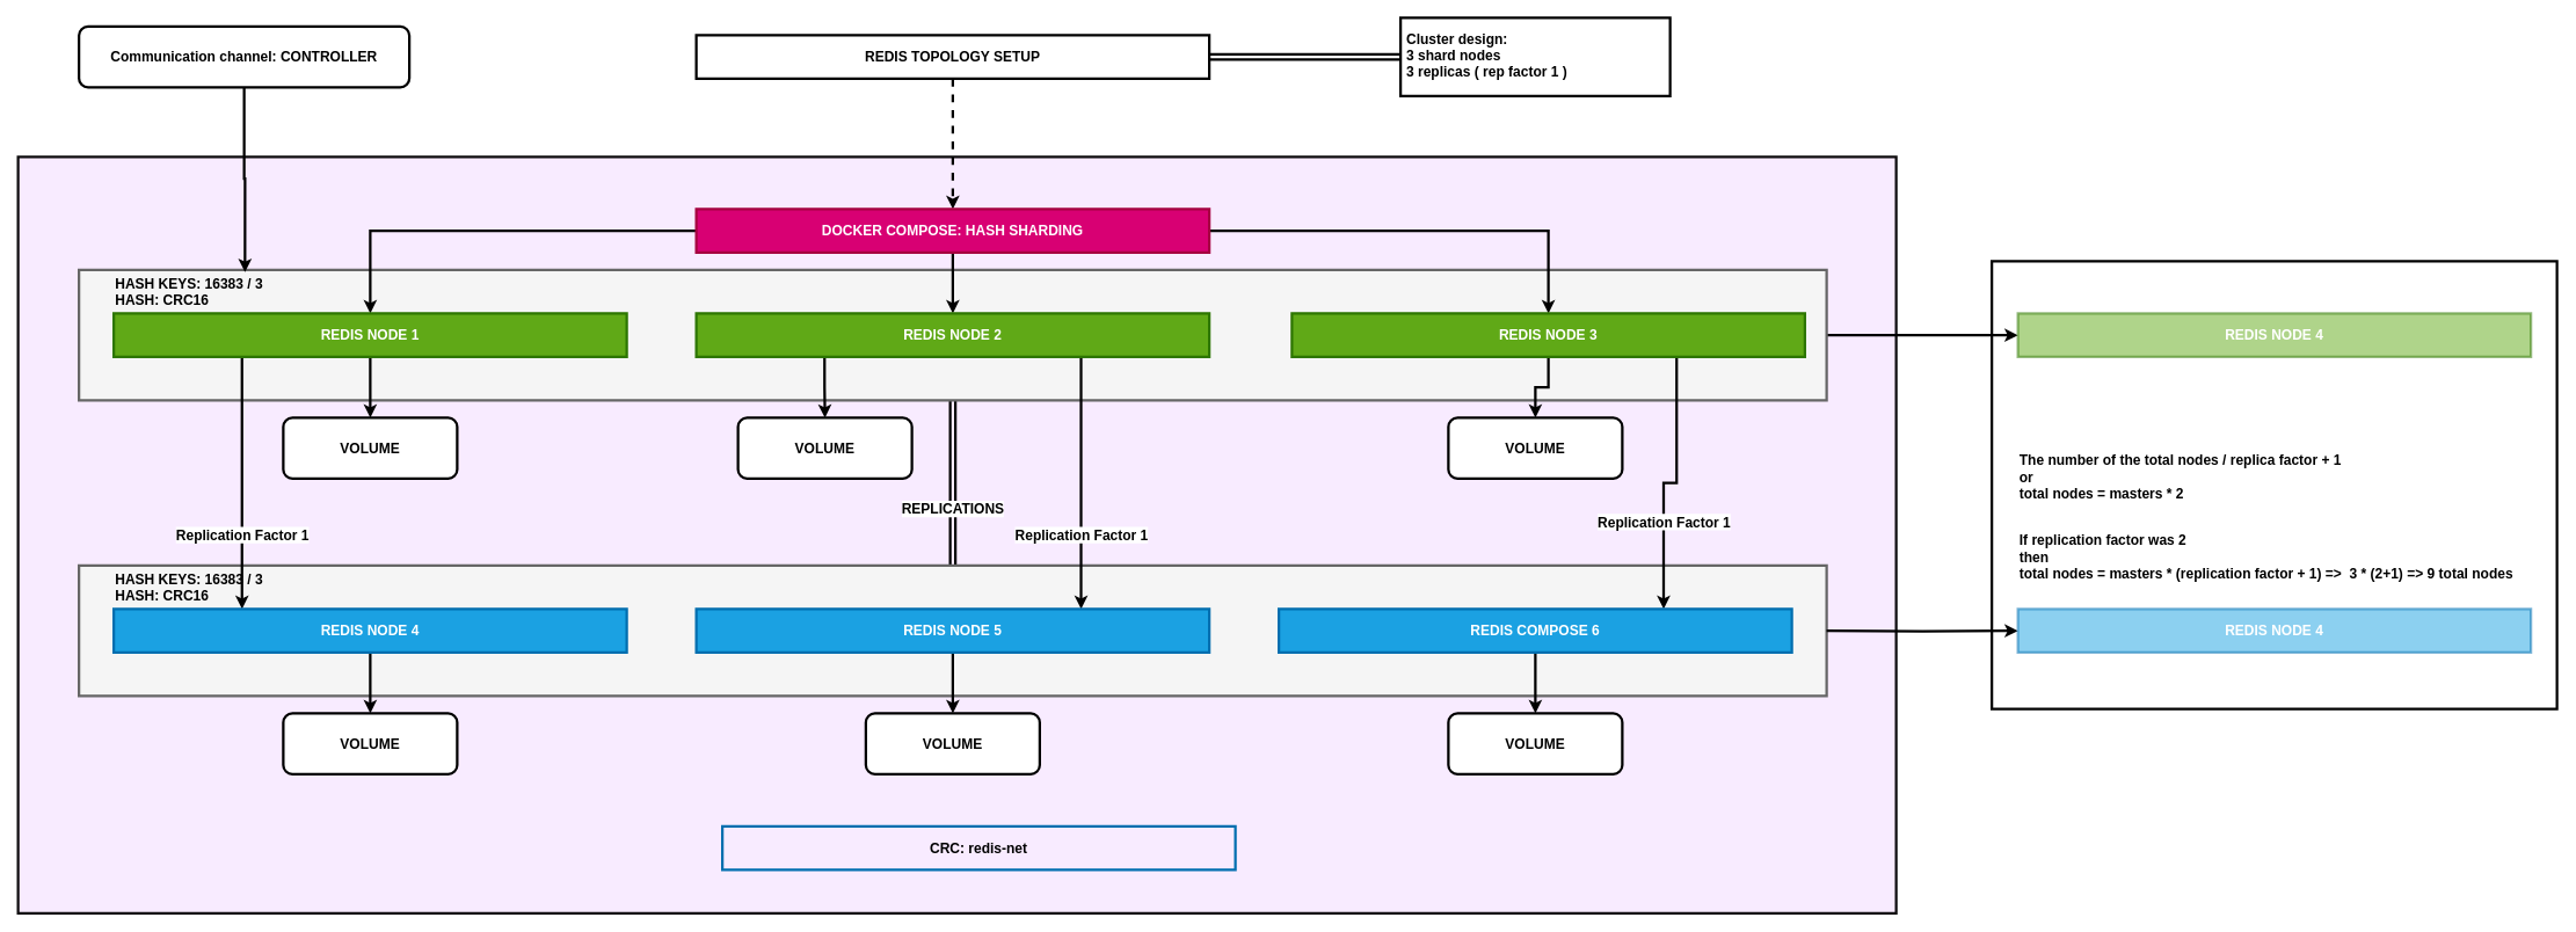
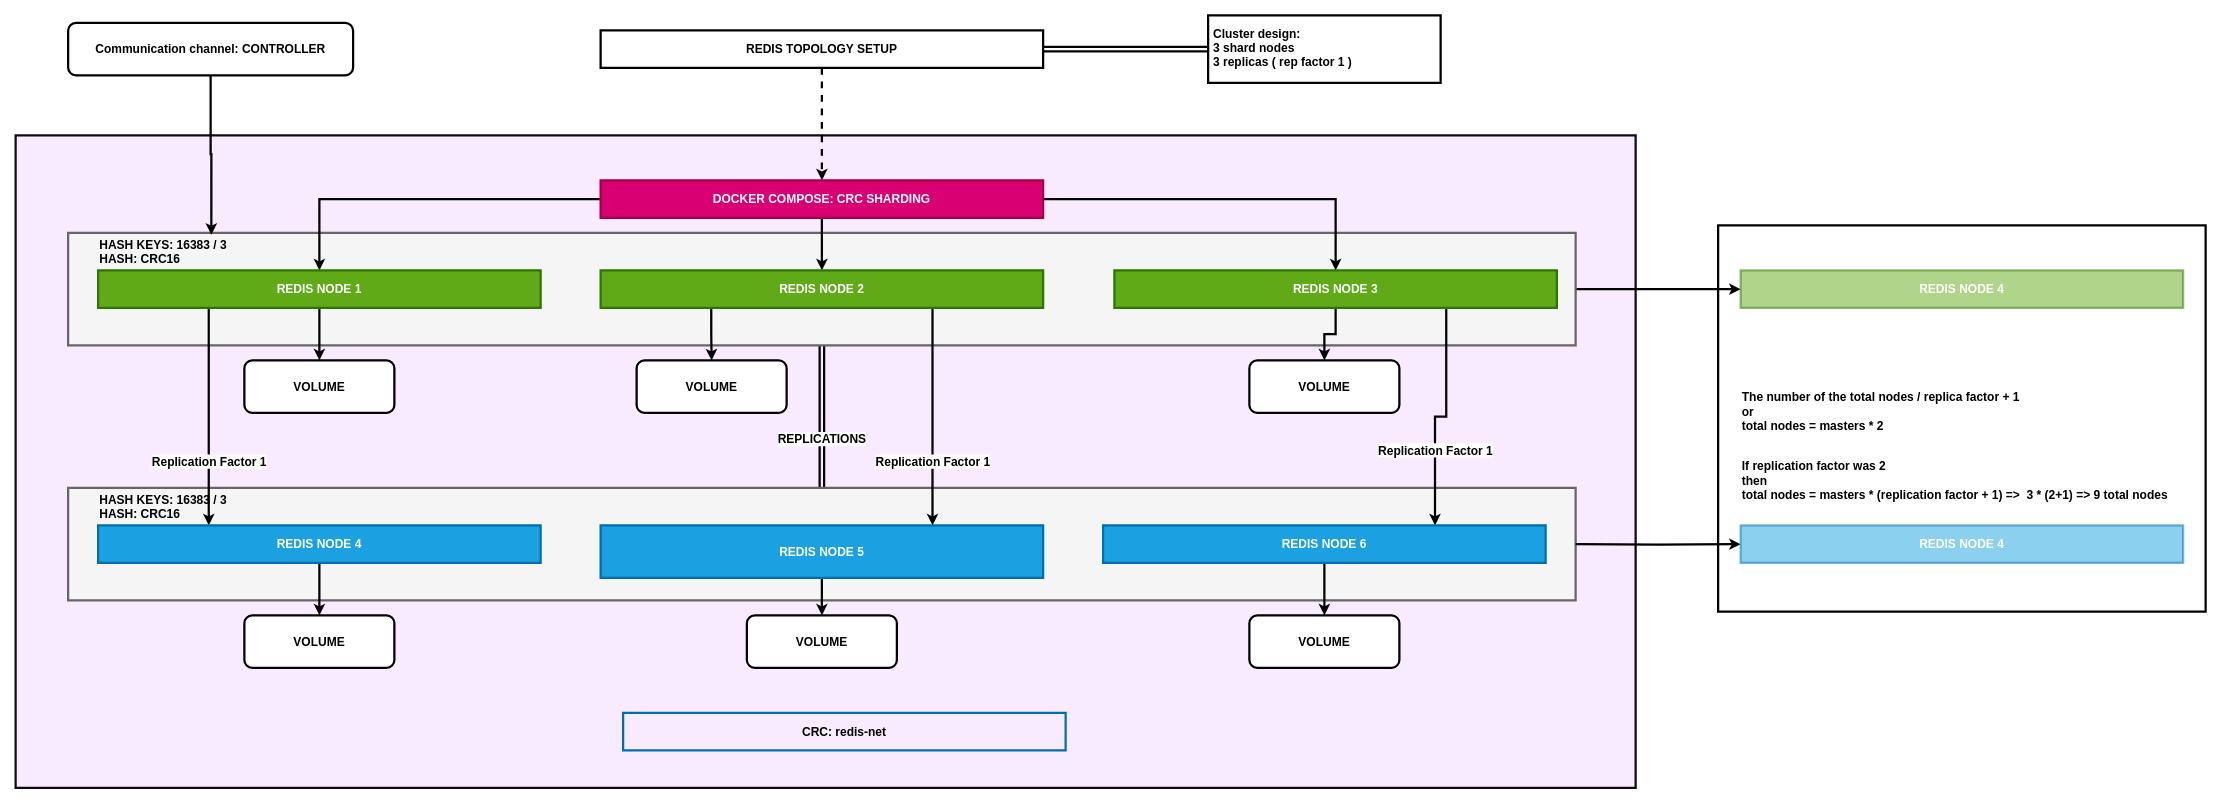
- <mxCell id="14" value="DOCKER COMPOSE: HASH SHARDING" style="rounded=0;whiteSpace=wrap;html=1;fontStyle=1;fontSize=16;strokeWidth=3;fillColor=#d80073;strokeColor=#A50040;fontColor=#ffffff;" vertex="1" parent="1"><mxGeometry x="800" y="240" width="590" height="50" as="geometry" /></mxCell>
+ <mxCell id="14" value="DOCKER COMPOSE: CRC SHARDING" style="rounded=0;whiteSpace=wrap;html=1;fontStyle=1;fontSize=16;strokeWidth=3;fillColor=#d80073;strokeColor=#A50040;fontColor=#ffffff;" vertex="1" parent="1"><mxGeometry x="800" y="240" width="590" height="50" as="geometry" /></mxCell>
- <mxCell id="27" value="REDIS NODE 5" style="rounded=0;whiteSpace=wrap;html=1;fontStyle=1;fontSize=16;strokeWidth=3;fillColor=#1ba1e2;fontColor=#ffffff;strokeColor=#006EAF;" vertex="1" parent="1"><mxGeometry x="800" y="700" width="590" height="50" as="geometry" /></mxCell>
+ <mxCell id="27" value="REDIS NODE 5" style="rounded=0;whiteSpace=wrap;html=1;fontStyle=1;fontSize=16;strokeWidth=3;fillColor=#1ba1e2;fontColor=#ffffff;strokeColor=#006EAF;" vertex="1" parent="1"><mxGeometry x="800" y="700" width="590" height="70" as="geometry" /></mxCell>
- <mxCell id="30" value="REDIS COMPOSE 6" style="rounded=0;whiteSpace=wrap;html=1;fontStyle=1;fontSize=16;strokeWidth=3;fillColor=#1ba1e2;fontColor=#ffffff;strokeColor=#006EAF;" vertex="1" parent="1"><mxGeometry x="1470" y="700" width="590" height="50" as="geometry" /></mxCell>
+ <mxCell id="30" value="REDIS NODE 6" style="rounded=0;whiteSpace=wrap;html=1;fontStyle=1;fontSize=16;strokeWidth=3;fillColor=#1ba1e2;fontColor=#ffffff;strokeColor=#006EAF;" vertex="1" parent="1"><mxGeometry x="1470" y="700" width="590" height="50" as="geometry" /></mxCell>
